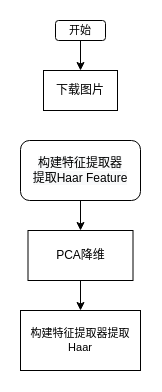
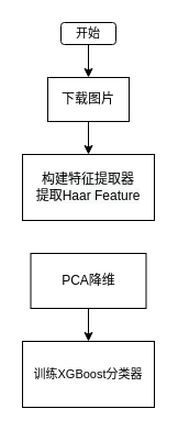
+ <mxCell id="4" value="" style="edgeStyle=orthogonalEdgeStyle;rounded=0;orthogonalLoop=1;jettySize=auto;html=1;fontSize=11;exitX=0.5;exitY=1;exitDx=0;exitDy=0;entryX=0.5;entryY=0;entryDx=0;entryDy=0;" edge="1" parent="1" source="7" target="8"><mxGeometry relative="1" as="geometry"><mxPoint x="80" y="110" as="sourcePoint" /><mxPoint x="80" y="150" as="targetPoint" /></mxGeometry></mxCell>
- <mxCell id="8" value="&#10;&#10;&lt;span style=&quot;color: rgb(0, 0, 0); font-family: helvetica; font-size: 12px; font-style: normal; font-weight: 400; letter-spacing: normal; text-align: center; text-indent: 0px; text-transform: none; word-spacing: 0px; background-color: rgb(248, 249, 250); display: inline; float: none;&quot;&gt;构建特征提取器&lt;/span&gt;&lt;br style=&quot;color: rgb(0, 0, 0); font-family: helvetica; font-size: 12px; font-style: normal; font-weight: 400; letter-spacing: normal; text-align: center; text-indent: 0px; text-transform: none; word-spacing: 0px; background-color: rgb(248, 249, 250);&quot;&gt;&lt;span style=&quot;color: rgb(0, 0, 0); font-family: helvetica; font-size: 12px; font-style: normal; font-weight: 400; letter-spacing: normal; text-align: center; text-indent: 0px; text-transform: none; word-spacing: 0px; background-color: rgb(248, 249, 250); display: inline; float: none;&quot;&gt;提取Haar Feature&lt;/span&gt;&#10;&#10;" style="whiteSpace=wrap;html=1;fontSize=11;rounded=1;" vertex="1" parent="1"><mxGeometry x="20" y="140" width="120" height="60" as="geometry" /></mxCell>
+ <mxCell id="8" value="&#10;&#10;&lt;span style=&quot;color: rgb(0, 0, 0); font-family: helvetica; font-size: 12px; font-style: normal; font-weight: 400; letter-spacing: normal; text-align: center; text-indent: 0px; text-transform: none; word-spacing: 0px; background-color: rgb(248, 249, 250); display: inline; float: none;&quot;&gt;构建特征提取器&lt;/span&gt;&lt;br style=&quot;color: rgb(0, 0, 0); font-family: helvetica; font-size: 12px; font-style: normal; font-weight: 400; letter-spacing: normal; text-align: center; text-indent: 0px; text-transform: none; word-spacing: 0px; background-color: rgb(248, 249, 250);&quot;&gt;&lt;span style=&quot;color: rgb(0, 0, 0); font-family: helvetica; font-size: 12px; font-style: normal; font-weight: 400; letter-spacing: normal; text-align: center; text-indent: 0px; text-transform: none; word-spacing: 0px; background-color: rgb(248, 249, 250); display: inline; float: none;&quot;&gt;提取Haar Feature&lt;/span&gt;&#10;&#10;" style="rounded=0;whiteSpace=wrap;html=1;fontSize=11;" vertex="1" parent="1"><mxGeometry x="20" y="140" width="120" height="60" as="geometry" /></mxCell>
- <mxCell id="5" value="" style="edgeStyle=orthogonalEdgeStyle;rounded=0;orthogonalLoop=1;jettySize=auto;html=1;fontSize=11;exitX=0.5;exitY=1;exitDx=0;exitDy=0;entryX=0.5;entryY=0;entryDx=0;entryDy=0;" edge="1" parent="1" source="8" target="9"><mxGeometry relative="1" as="geometry"><mxPoint x="80" y="200" as="sourcePoint" /><mxPoint x="80" y="240" as="targetPoint" /></mxGeometry></mxCell>
- <mxCell id="10" value="构建特征提取器提取Haar" style="rounded=0;whiteSpace=wrap;html=1;fontSize=11;" vertex="1" parent="1"><mxGeometry x="20" y="310" width="120" height="60" as="geometry" /></mxCell>
+ <mxCell id="10" value="训练XGBoost分类器" style="rounded=0;whiteSpace=wrap;html=1;fontSize=11;" vertex="1" parent="1"><mxGeometry x="20" y="310" width="120" height="60" as="geometry" /></mxCell>
